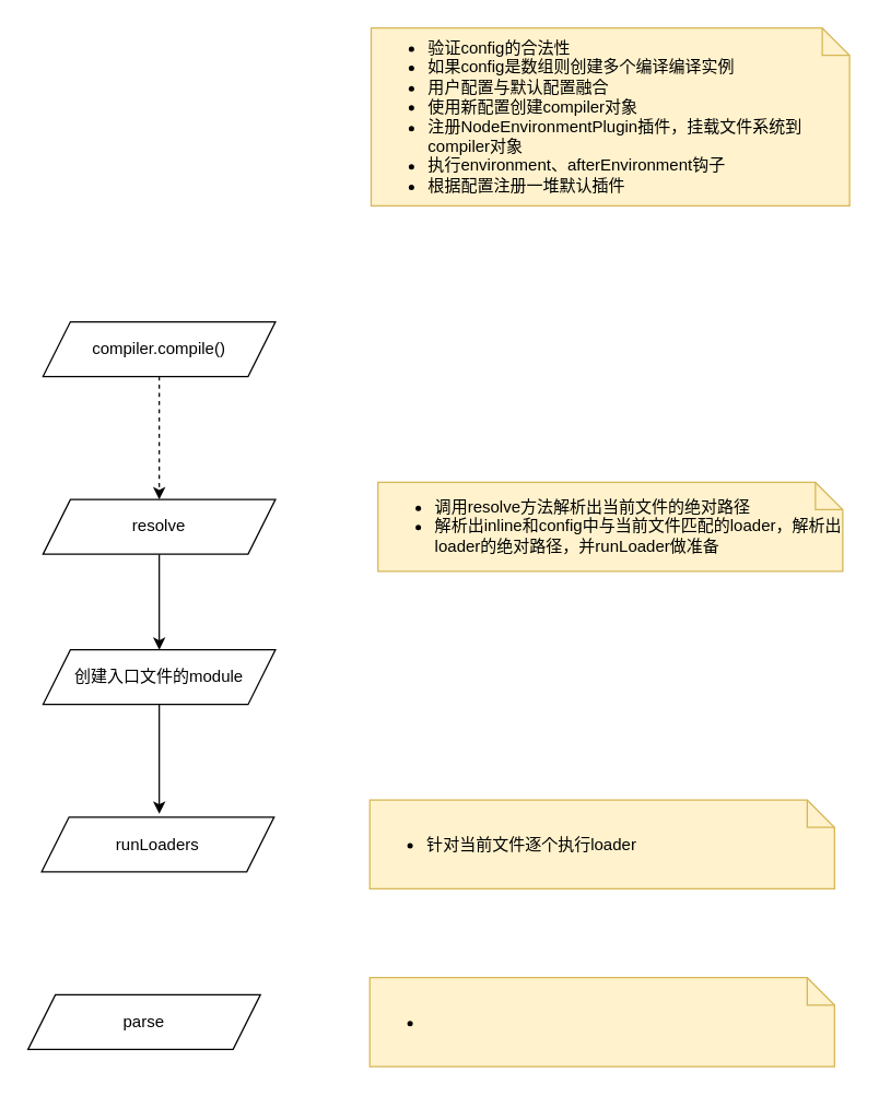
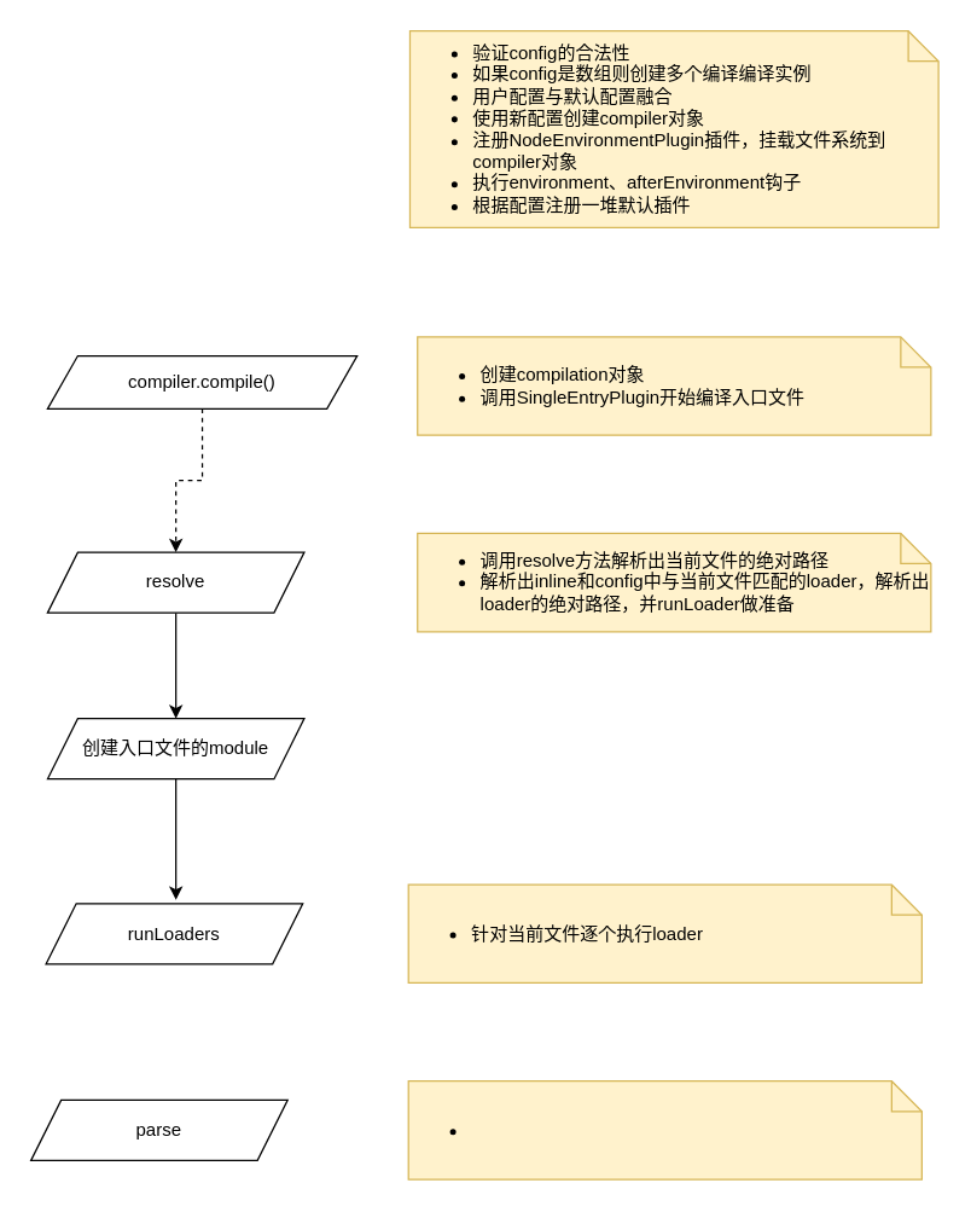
- <mxCell id="4" value="compiler.compile()" style="shape=parallelogram;perimeter=parallelogramPerimeter;whiteSpace=wrap;html=1;fixedSize=1;" vertex="1" parent="1"><mxGeometry x="31" y="235" width="170" height="40" as="geometry" /></mxCell>
+ <mxCell id="4" value="compiler.compile()" style="shape=parallelogram;perimeter=parallelogramPerimeter;whiteSpace=wrap;html=1;fixedSize=1;" vertex="1" parent="1"><mxGeometry x="31" y="235" width="205" height="35" as="geometry" /></mxCell>
+ <mxCell id="5" value="&lt;ul&gt;&lt;li&gt;创建compilation对象&lt;/li&gt;&lt;li&gt;调用SingleEntryPlugin开始编译入口文件&lt;/li&gt;&lt;/ul&gt;" style="shape=note;size=20;whiteSpace=wrap;html=1;fillColor=#fff2cc;strokeColor=#d6b656;align=left;" vertex="1" parent="1"><mxGeometry x="276" y="222.5" width="340" height="65" as="geometry" /></mxCell>
